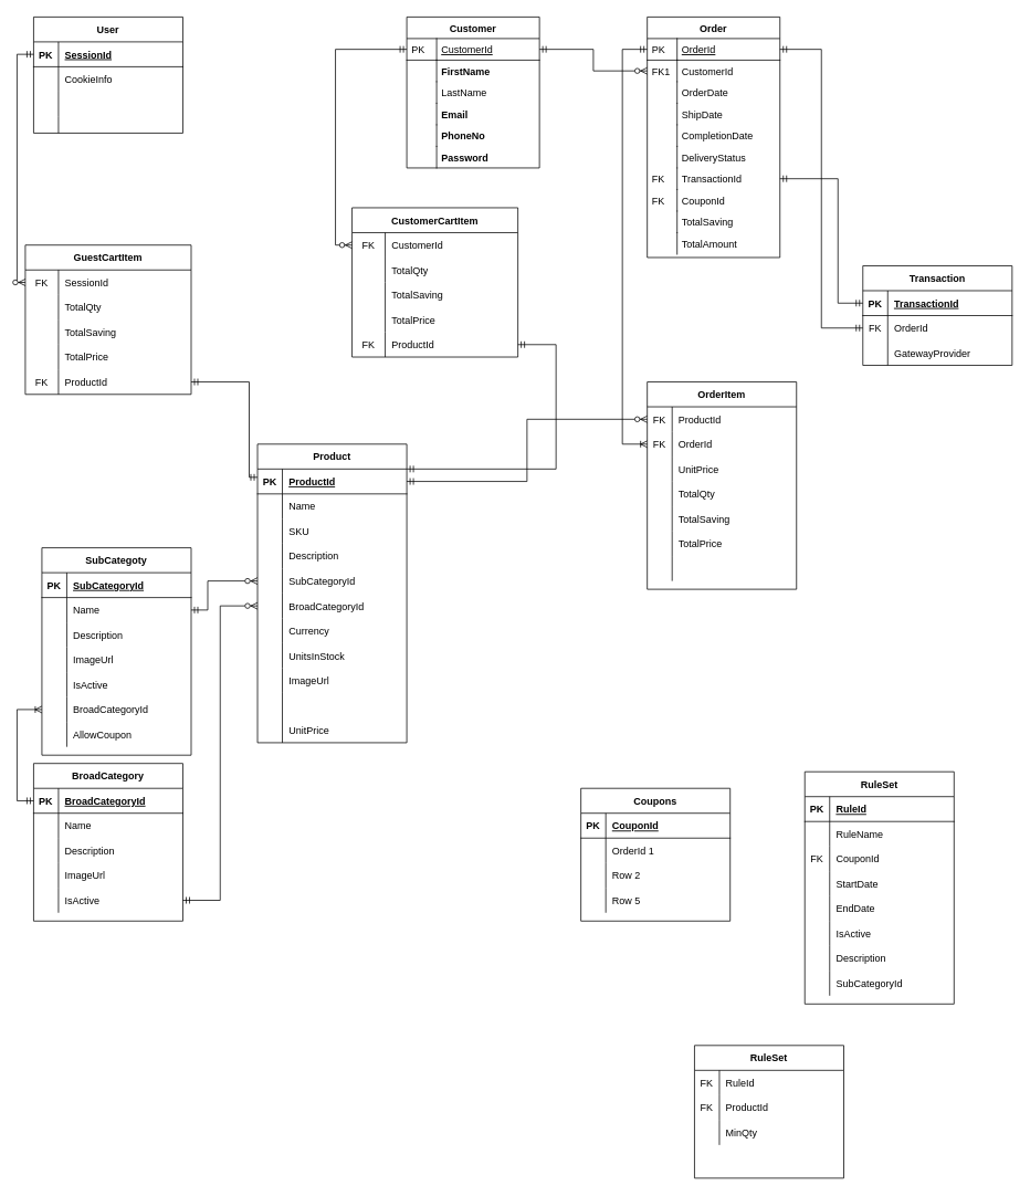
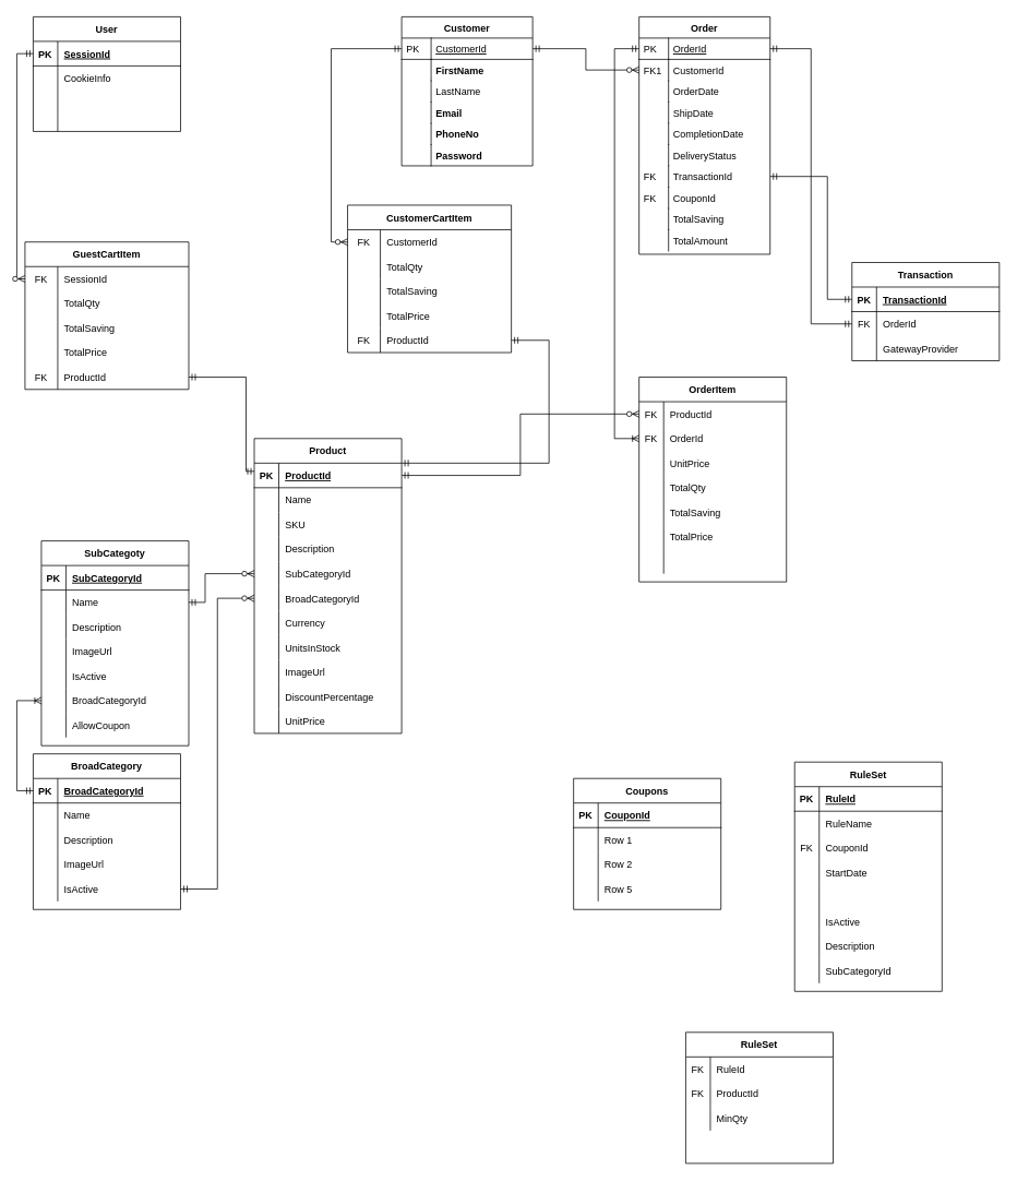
+ <mxCell id="193" value="DiscountPercentage" style="shape=partialRectangle;connectable=0;fillColor=none;top=0;left=0;bottom=0;right=0;align=left;spacingLeft=6;overflow=hidden;" vertex="1" parent="191"><mxGeometry x="30" width="150" height="30" as="geometry" /></mxCell>
- <mxCell id="240" value="OrderId 1" style="shape=partialRectangle;connectable=0;fillColor=none;top=0;left=0;bottom=0;right=0;align=left;spacingLeft=6;overflow=hidden;" vertex="1" parent="238"><mxGeometry x="30" width="150" height="30" as="geometry" /></mxCell>
+ <mxCell id="240" value="Row 1" style="shape=partialRectangle;connectable=0;fillColor=none;top=0;left=0;bottom=0;right=0;align=left;spacingLeft=6;overflow=hidden;" vertex="1" parent="238"><mxGeometry x="30" width="150" height="30" as="geometry" /></mxCell>
- <mxCell id="212" value="EndDate" style="shape=partialRectangle;connectable=0;fillColor=none;top=0;left=0;bottom=0;right=0;align=left;spacingLeft=6;overflow=hidden;" vertex="1" parent="210"><mxGeometry x="30" width="150" height="30" as="geometry" /></mxCell>
